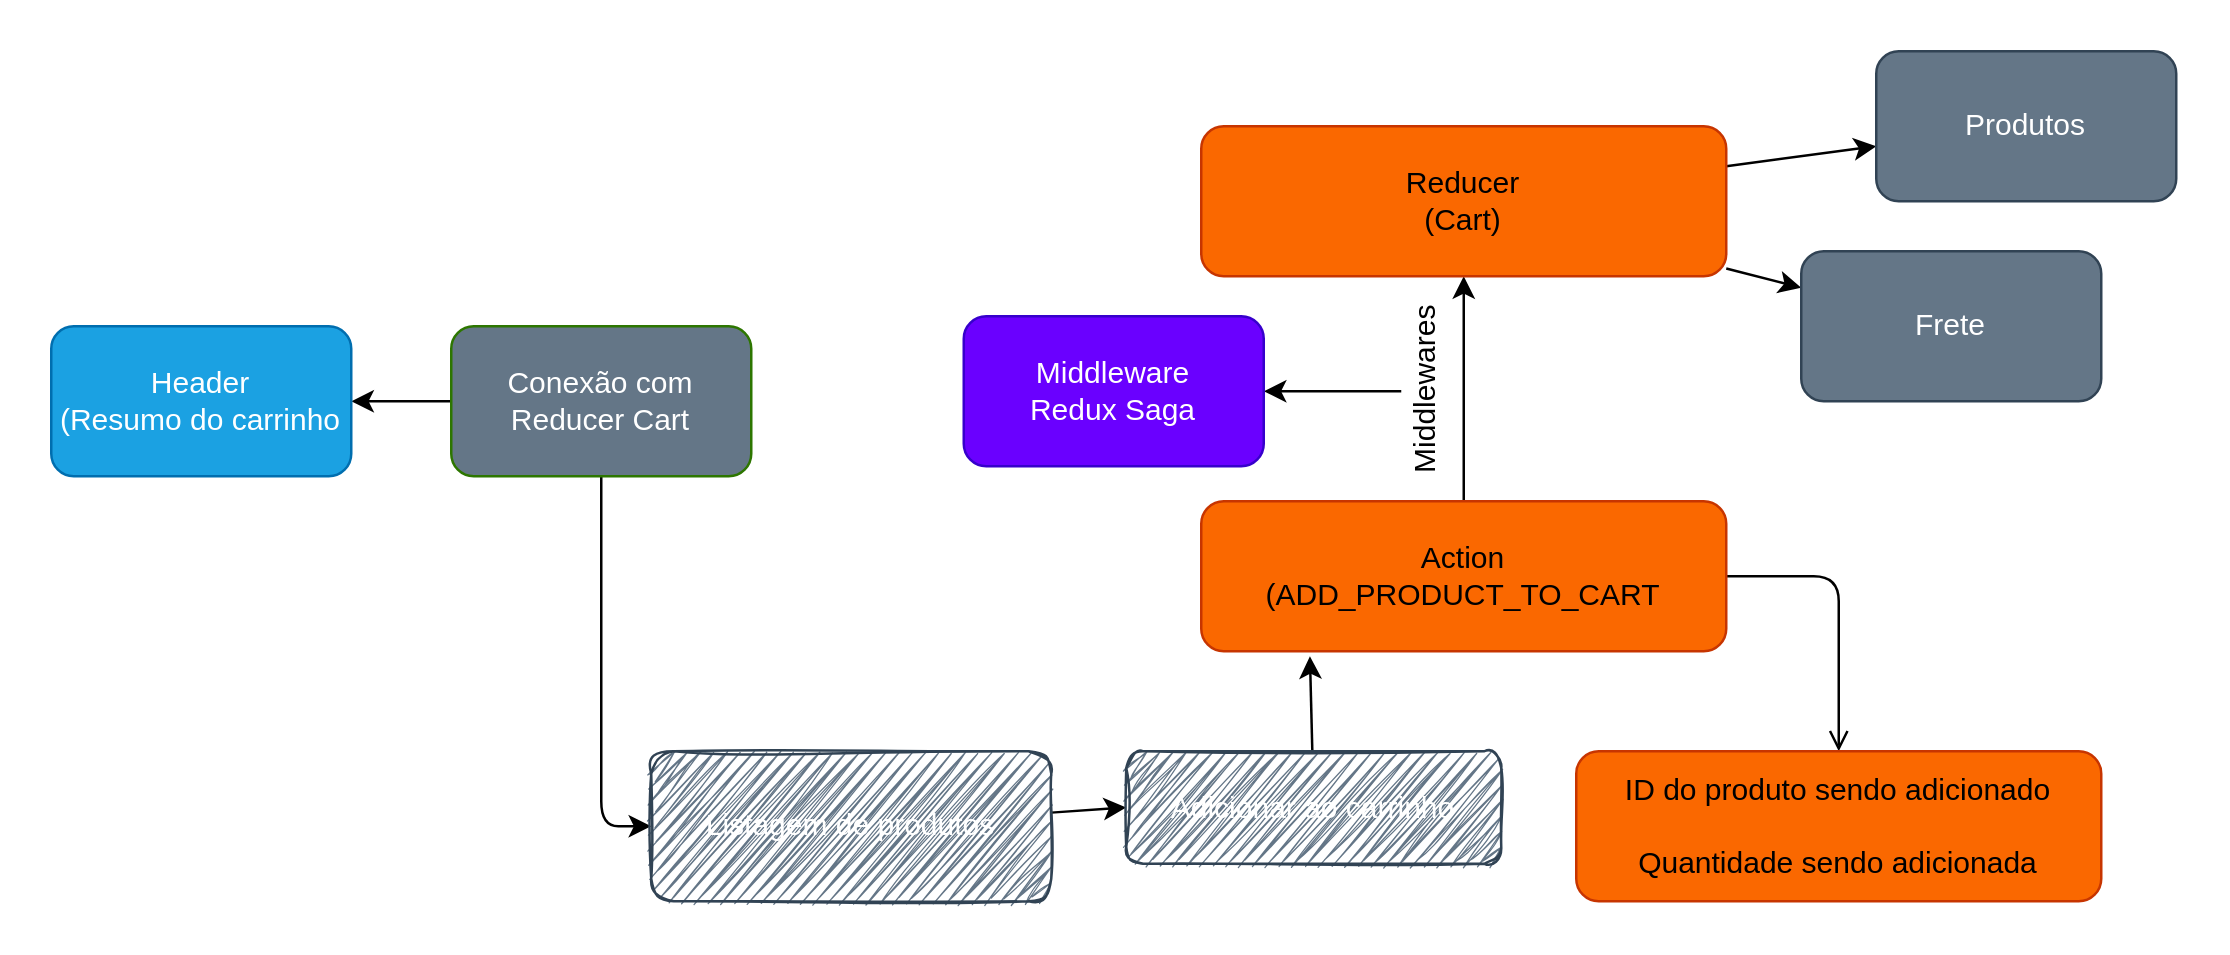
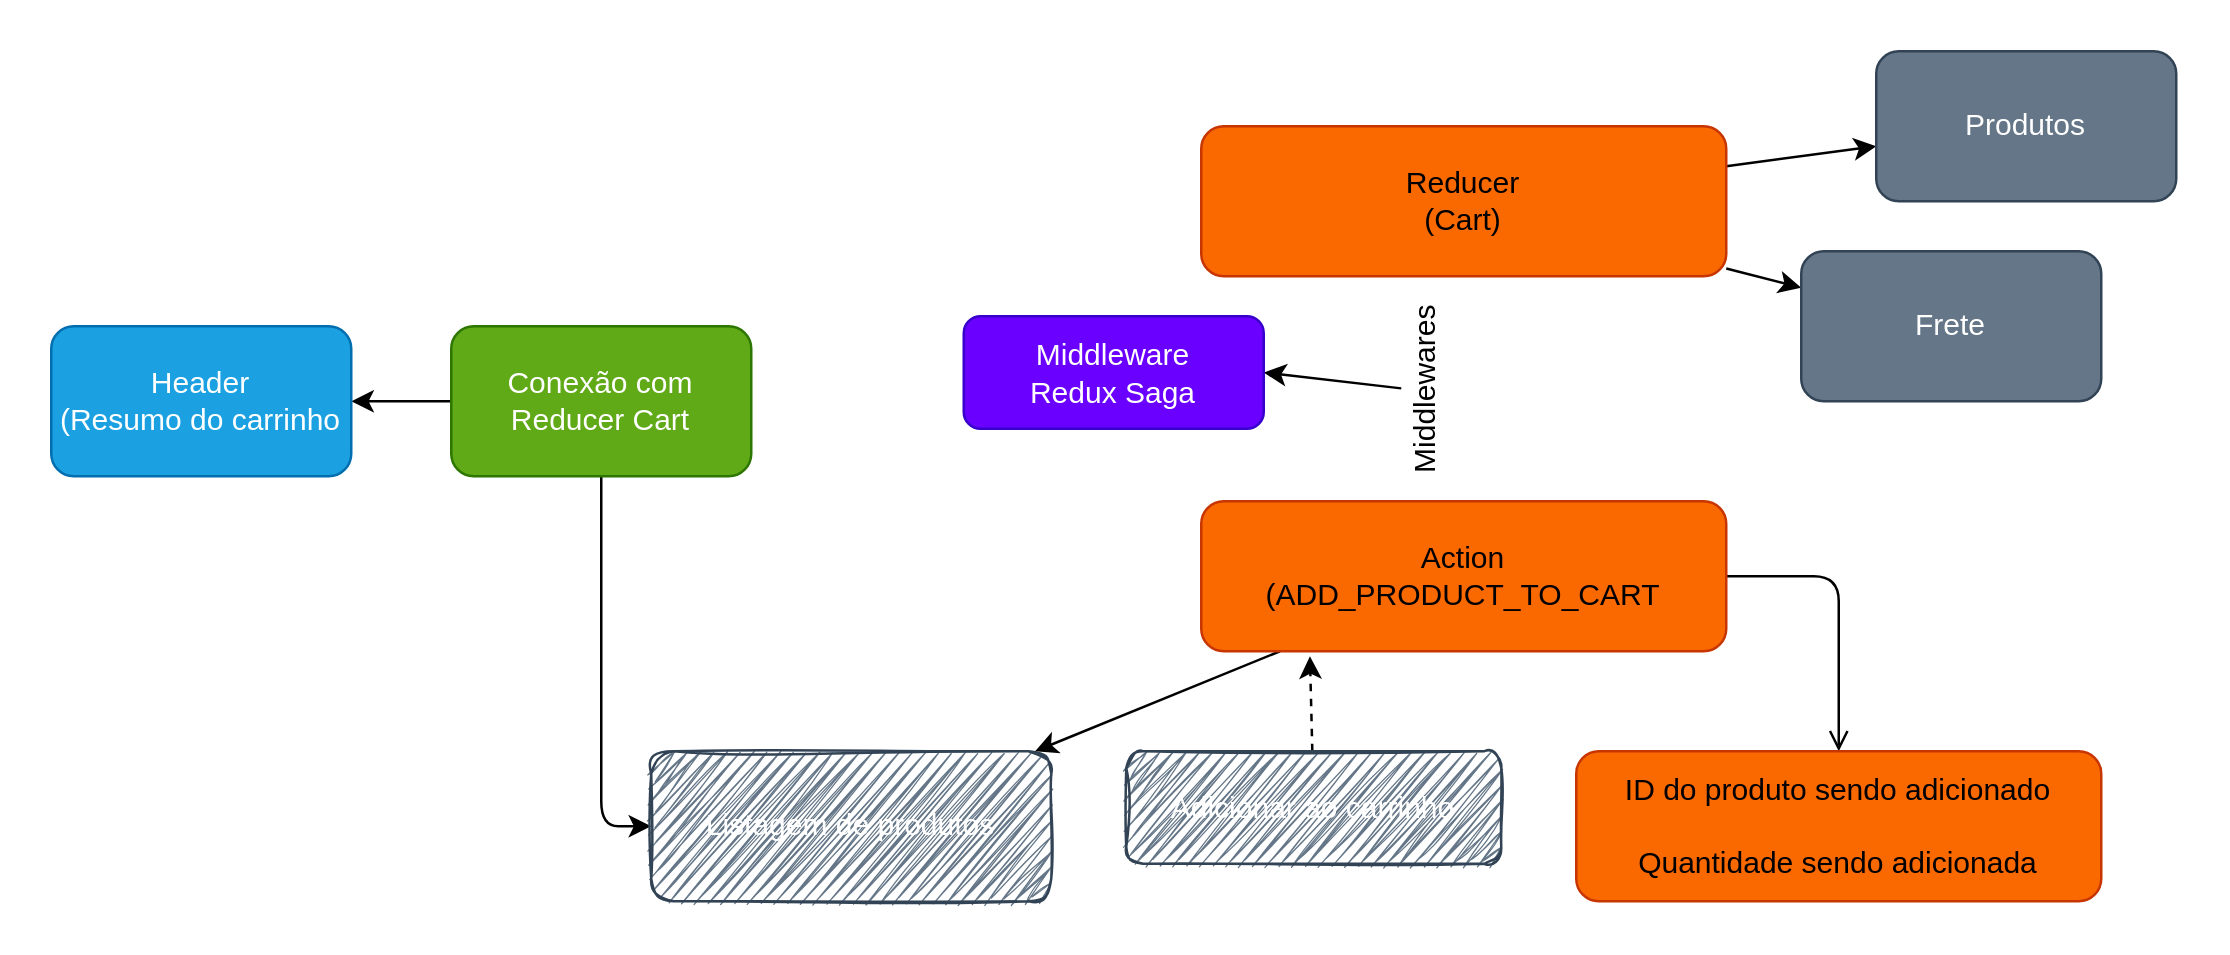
- <mxCell id="19" value="Middleware&lt;br&gt;Redux Saga" style="rounded=1;whiteSpace=wrap;html=1;sketch=0;fillStyle=auto;fillColor=#6a00ff;fontColor=#ffffff;strokeColor=#3700CC;" vertex="1" parent="1"><mxGeometry x="385" y="126" width="120" height="60" as="geometry" /></mxCell>
+ <mxCell id="19" value="Middleware&lt;br&gt;Redux Saga" style="rounded=1;whiteSpace=wrap;html=1;sketch=0;fillStyle=auto;fillColor=#6a00ff;fontColor=#ffffff;strokeColor=#3700CC;" vertex="1" parent="1"><mxGeometry x="385" y="126" width="120" height="45" as="geometry" /></mxCell>
- <mxCell id="9" style="edgeStyle=none;html=1;entryX=0.5;entryY=1;entryDx=0;entryDy=0;" edge="1" parent="1" source="11" target="14"><mxGeometry relative="1" as="geometry" /></mxCell>
+ <mxCell id="9" style="edgeStyle=none;html=1;" edge="1" parent="1" source="11" target="6"><mxGeometry relative="1" as="geometry" /></mxCell>
- <mxCell id="4" value="Conexão com Reducer Cart" style="rounded=1;whiteSpace=wrap;html=1;fillColor=#647687;strokeColor=#2D7600;sketch=0;fillStyle=auto;fontColor=#ffffff;" vertex="1" parent="1"><mxGeometry x="180" y="130" width="120" height="60" as="geometry" /></mxCell>
+ <mxCell id="4" value="Conexão com Reducer Cart" style="rounded=1;whiteSpace=wrap;html=1;fillColor=#60a917;strokeColor=#2D7600;sketch=0;fillStyle=auto;fontColor=#ffffff;" vertex="1" parent="1"><mxGeometry x="180" y="130" width="120" height="60" as="geometry" /></mxCell>
- <mxCell id="7" style="edgeStyle=none;html=1;entryX=0.207;entryY=1.033;entryDx=0;entryDy=0;entryPerimeter=0;" edge="1" parent="1" source="8" target="11"><mxGeometry relative="1" as="geometry" /></mxCell>
+ <mxCell id="7" style="edgeStyle=none;html=1;entryX=0.207;entryY=1.033;entryDx=0;entryDy=0;entryPerimeter=0;dashed=1;" edge="1" parent="1" source="8" target="11"><mxGeometry relative="1" as="geometry" /></mxCell>
- <mxCell id="5" style="edgeStyle=none;html=1;entryX=0;entryY=0.5;entryDx=0;entryDy=0;" edge="1" parent="1" source="6" target="8"><mxGeometry relative="1" as="geometry" /></mxCell>
